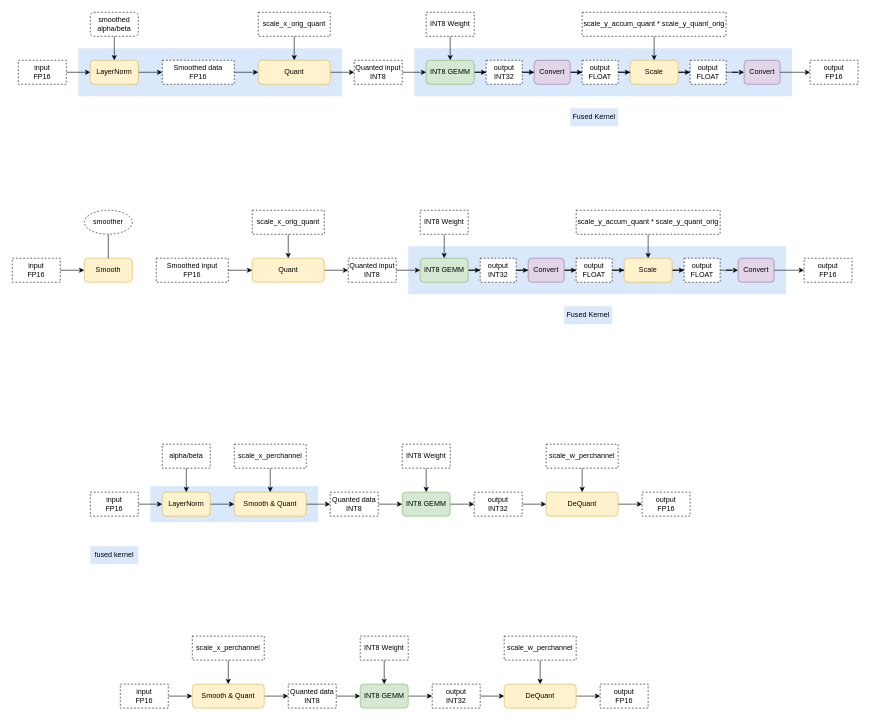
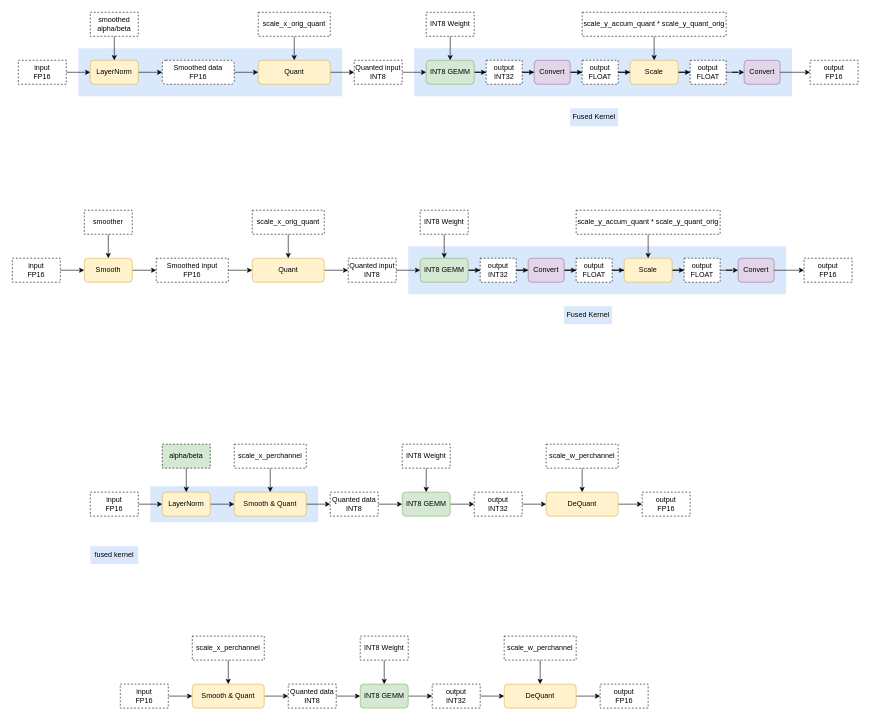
- <mxCell id="30" value="smoothed alpha/beta" style="whiteSpace=wrap;html=1;dashed=1;rounded=1;" vertex="1" parent="1"><mxGeometry x="150" y="20" width="80" height="40" as="geometry" /></mxCell>
+ <mxCell id="30" value="smoothed alpha/beta" style="rounded=0;whiteSpace=wrap;html=1;dashed=1;" vertex="1" parent="1"><mxGeometry x="150" y="20" width="80" height="40" as="geometry" /></mxCell>
- <mxCell id="28" value="Smoothed data&lt;br&gt;FP16" style="rounded=0;whiteSpace=wrap;html=1;dashed=1;" vertex="1" parent="1"><mxGeometry x="270" y="100" width="120" height="40" as="geometry" /></mxCell>
+ <mxCell id="28" value="Smoothed data&lt;br&gt;FP16" style="whiteSpace=wrap;html=1;dashed=1;rounded=1;" vertex="1" parent="1"><mxGeometry x="270" y="100" width="120" height="40" as="geometry" /></mxCell>
- <mxCell id="50" value="smoother" style="ellipse;whiteSpace=wrap;html=1;dashed=1;" vertex="1" parent="1"><mxGeometry x="140" y="350" width="80" height="40" as="geometry" /></mxCell>
+ <mxCell id="50" value="smoother" style="rounded=0;whiteSpace=wrap;html=1;dashed=1;" vertex="1" parent="1"><mxGeometry x="140" y="350" width="80" height="40" as="geometry" /></mxCell>
- <mxCell id="49" style="edgeStyle=orthogonalEdgeStyle;rounded=0;orthogonalLoop=1;jettySize=auto;html=1;entryX=0.5;entryY=0;entryDx=0;entryDy=0;endArrow=none;" edge="1" parent="1" source="50" target="46"><mxGeometry relative="1" as="geometry" /></mxCell>
+ <mxCell id="49" style="edgeStyle=orthogonalEdgeStyle;rounded=0;orthogonalLoop=1;jettySize=auto;html=1;entryX=0.5;entryY=0;entryDx=0;entryDy=0;" edge="1" parent="1" source="50" target="46"><mxGeometry relative="1" as="geometry" /></mxCell>
+ <mxCell id="45" style="edgeStyle=orthogonalEdgeStyle;rounded=0;orthogonalLoop=1;jettySize=auto;html=1;entryX=0;entryY=0.5;entryDx=0;entryDy=0;" edge="1" parent="1" source="46" target="48"><mxGeometry relative="1" as="geometry" /></mxCell>
- <mxCell id="97" value="alpha/beta" style="rounded=0;whiteSpace=wrap;html=1;dashed=1;" vertex="1" parent="1"><mxGeometry x="270" y="740" width="80" height="40" as="geometry" /></mxCell>
+ <mxCell id="97" value="alpha/beta" style="rounded=0;whiteSpace=wrap;html=1;dashed=1;fillColor=#d5e8d4;" vertex="1" parent="1"><mxGeometry x="270" y="740" width="80" height="40" as="geometry" /></mxCell>
